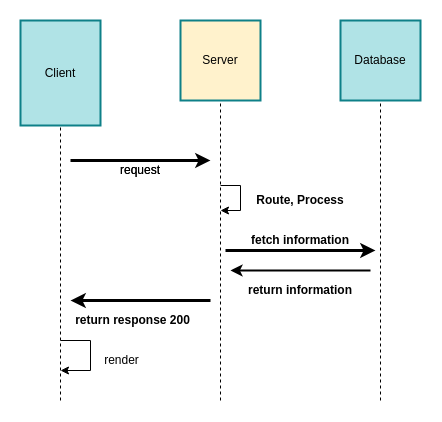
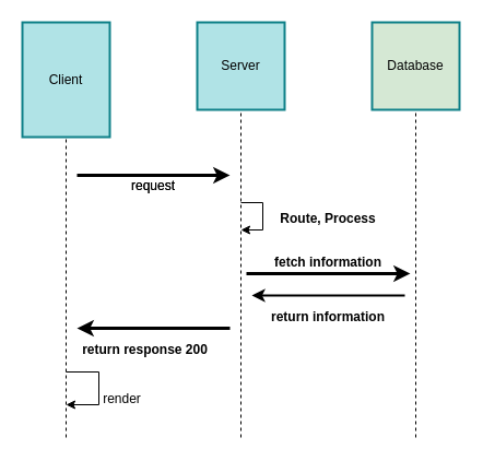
- <mxCell id="2" value="Server" style="whiteSpace=wrap;html=1;aspect=fixed;strokeWidth=2;fillColor=#fff2cc;strokeColor=#0e8088;" parent="1" vertex="1"><mxGeometry x="180" y="20" width="80" height="80" as="geometry" /></mxCell>
+ <mxCell id="2" value="Server" style="whiteSpace=wrap;html=1;aspect=fixed;strokeWidth=2;fillColor=#b0e3e6;strokeColor=#0e8088;" parent="1" vertex="1"><mxGeometry x="180" y="20" width="80" height="80" as="geometry" /></mxCell>
- <mxCell id="4" value="Database" style="whiteSpace=wrap;html=1;aspect=fixed;fillColor=#b0e3e6;strokeColor=#0e8088;strokeWidth=2;" parent="1" vertex="1"><mxGeometry x="340" y="20" width="80" height="80" as="geometry" /></mxCell>
+ <mxCell id="4" value="Database" style="whiteSpace=wrap;html=1;aspect=fixed;fillColor=#d5e8d4;strokeColor=#0e8088;strokeWidth=2;" parent="1" vertex="1"><mxGeometry x="340" y="20" width="80" height="80" as="geometry" /></mxCell>
- <mxCell id="18" value="render" style="text;html=1;strokeColor=none;fillColor=none;align=center;verticalAlign=middle;whiteSpace=wrap;rounded=0;" parent="1" vertex="1"><mxGeometry x="100" y="350" width="42.5" height="20" as="geometry" /></mxCell>
+ <mxCell id="18" value="render" style="text;html=1;strokeColor=none;fillColor=none;align=center;verticalAlign=middle;whiteSpace=wrap;rounded=0;" parent="1" vertex="1"><mxGeometry x="90" y="355" width="42.5" height="20" as="geometry" /></mxCell>
